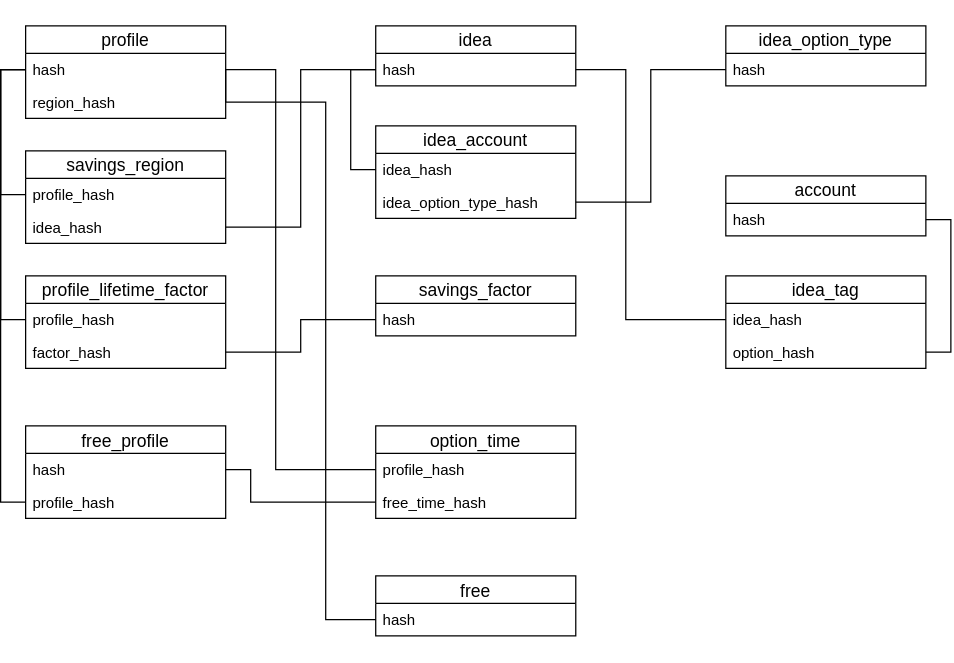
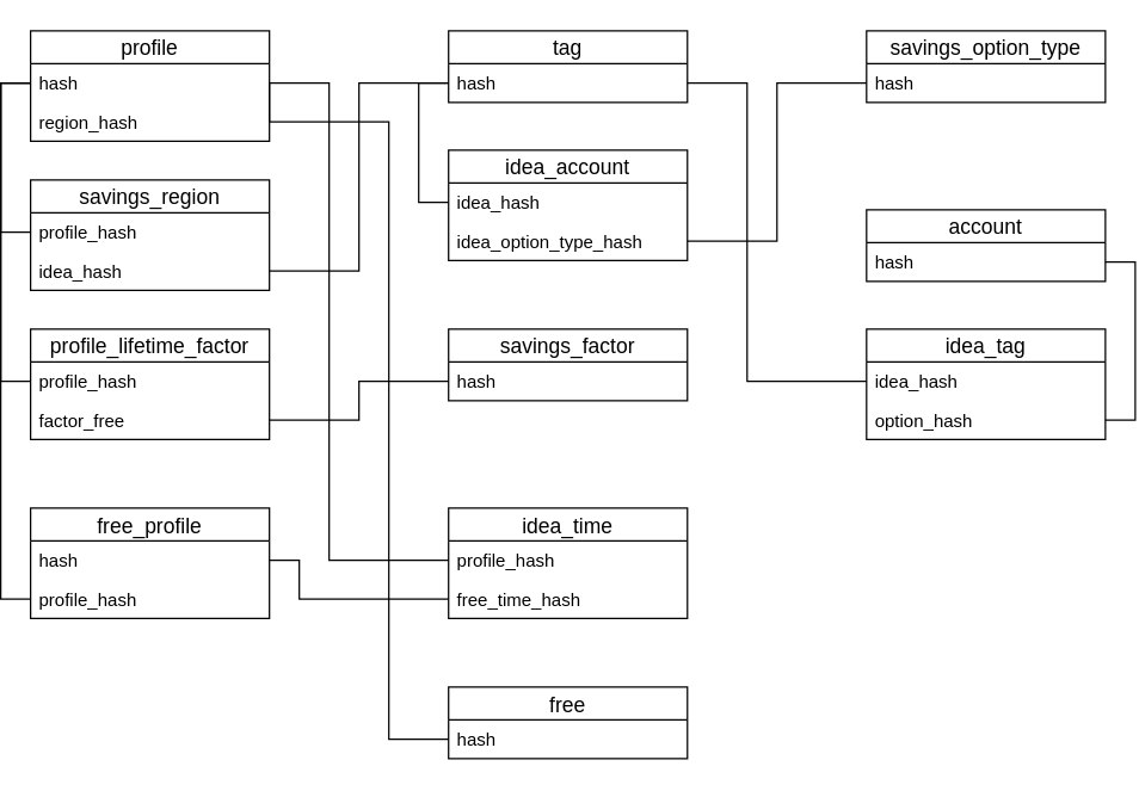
- <mxCell id="5" value="idea" style="swimlane;fontStyle=0;childLayout=stackLayout;horizontal=1;startSize=22;fillColor=none;horizontalStack=0;resizeParent=1;resizeParentMax=0;resizeLast=0;collapsible=1;marginBottom=0;swimlaneFillColor=#ffffff;align=center;fontSize=14;" vertex="1" parent="1"><mxGeometry x="300" y="20" width="160" height="48" as="geometry" /></mxCell>
+ <mxCell id="5" value="tag" style="swimlane;fontStyle=0;childLayout=stackLayout;horizontal=1;startSize=22;fillColor=none;horizontalStack=0;resizeParent=1;resizeParentMax=0;resizeLast=0;collapsible=1;marginBottom=0;swimlaneFillColor=#ffffff;align=center;fontSize=14;" vertex="1" parent="1"><mxGeometry x="300" y="20" width="160" height="48" as="geometry" /></mxCell>
- <mxCell id="7" value="idea_option_type" style="swimlane;fontStyle=0;childLayout=stackLayout;horizontal=1;startSize=22;fillColor=none;horizontalStack=0;resizeParent=1;resizeParentMax=0;resizeLast=0;collapsible=1;marginBottom=0;swimlaneFillColor=#ffffff;align=center;fontSize=14;" vertex="1" parent="1"><mxGeometry x="580" y="20" width="160" height="48" as="geometry" /></mxCell>
+ <mxCell id="7" value="savings_option_type" style="swimlane;fontStyle=0;childLayout=stackLayout;horizontal=1;startSize=22;fillColor=none;horizontalStack=0;resizeParent=1;resizeParentMax=0;resizeLast=0;collapsible=1;marginBottom=0;swimlaneFillColor=#ffffff;align=center;fontSize=14;" vertex="1" parent="1"><mxGeometry x="580" y="20" width="160" height="48" as="geometry" /></mxCell>
- <mxCell id="39" value="factor_hash" style="text;strokeColor=none;fillColor=none;spacingLeft=4;spacingRight=4;overflow=hidden;rotatable=0;points=[[0,0.5],[1,0.5]];portConstraint=eastwest;fontSize=12;" vertex="1" parent="37"><mxGeometry y="48" width="160" height="26" as="geometry" /></mxCell>
+ <mxCell id="39" value="factor_free" style="text;strokeColor=none;fillColor=none;spacingLeft=4;spacingRight=4;overflow=hidden;rotatable=0;points=[[0,0.5],[1,0.5]];portConstraint=eastwest;fontSize=12;" vertex="1" parent="37"><mxGeometry y="48" width="160" height="26" as="geometry" /></mxCell>
- <mxCell id="29" value="option_time" style="swimlane;fontStyle=0;childLayout=stackLayout;horizontal=1;startSize=22;fillColor=none;horizontalStack=0;resizeParent=1;resizeParentMax=0;resizeLast=0;collapsible=1;marginBottom=0;swimlaneFillColor=#ffffff;align=center;fontSize=14;" vertex="1" parent="1"><mxGeometry x="300" y="340" width="160" height="74" as="geometry" /></mxCell>
+ <mxCell id="29" value="idea_time" style="swimlane;fontStyle=0;childLayout=stackLayout;horizontal=1;startSize=22;fillColor=none;horizontalStack=0;resizeParent=1;resizeParentMax=0;resizeLast=0;collapsible=1;marginBottom=0;swimlaneFillColor=#ffffff;align=center;fontSize=14;" vertex="1" parent="1"><mxGeometry x="300" y="340" width="160" height="74" as="geometry" /></mxCell>
